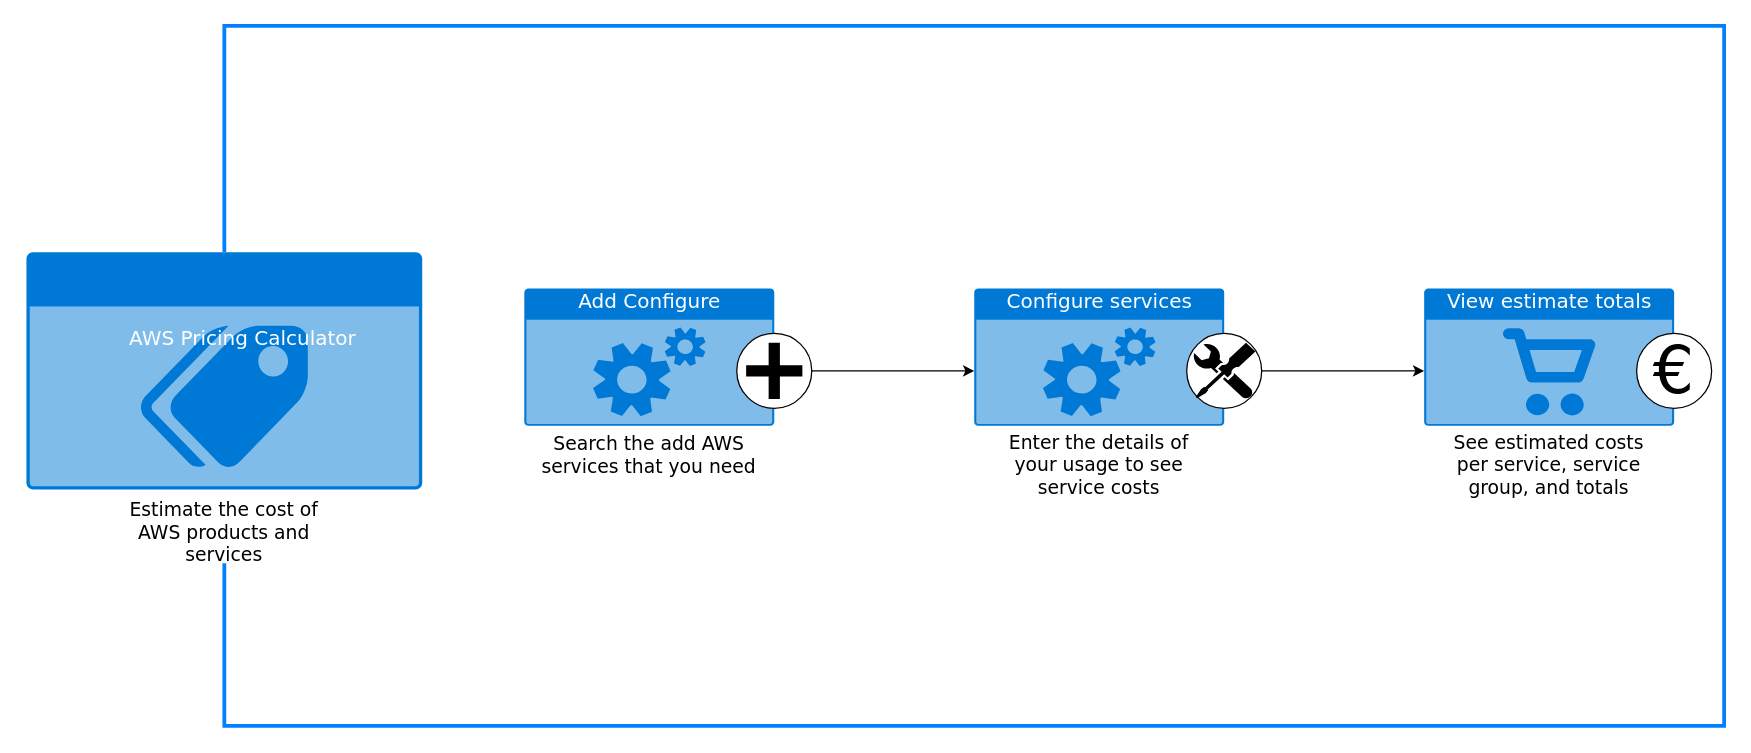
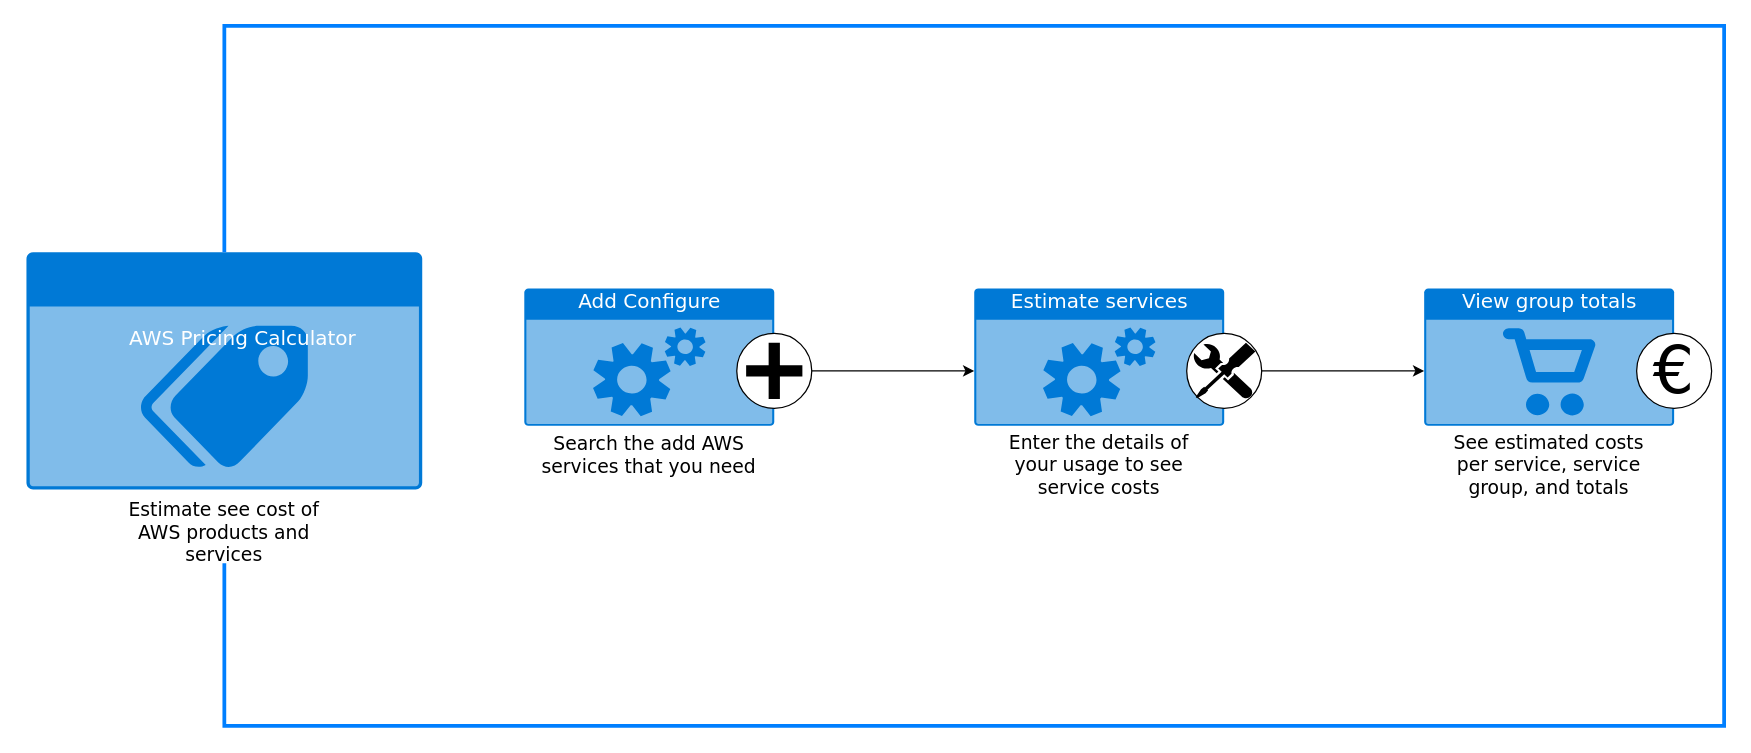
- <mxCell id="9" value="&lt;span style=&quot;font-size: 16px;&quot;&gt;Configure services&lt;/span&gt;" style="html=1;strokeColor=none;fillColor=#0079D6;labelPosition=center;verticalLabelPosition=middle;verticalAlign=top;align=center;fontSize=12;outlineConnect=0;spacingTop=-6;fontColor=#FFFFFF;sketch=0;shape=mxgraph.sitemap.services;fontFamily=Dejavu Sans;" vertex="1" parent="1"><mxGeometry x="779" y="230" width="200" height="110" as="geometry" /></mxCell>
+ <mxCell id="9" value="&lt;span style=&quot;font-size: 16px;&quot;&gt;Estimate services&lt;/span&gt;" style="html=1;strokeColor=none;fillColor=#0079D6;labelPosition=center;verticalLabelPosition=middle;verticalAlign=top;align=center;fontSize=12;outlineConnect=0;spacingTop=-6;fontColor=#FFFFFF;sketch=0;shape=mxgraph.sitemap.services;fontFamily=Dejavu Sans;" vertex="1" parent="1"><mxGeometry x="779" y="230" width="200" height="110" as="geometry" /></mxCell>
- <mxCell id="14" value="&lt;font style=&quot;font-size: 16px;&quot;&gt;View estimate totals&lt;/font&gt;" style="html=1;strokeColor=none;fillColor=#0079D6;labelPosition=center;verticalLabelPosition=middle;verticalAlign=top;align=center;fontSize=12;outlineConnect=0;spacingTop=-6;fontColor=#FFFFFF;sketch=0;shape=mxgraph.sitemap.shopping;rounded=1;fontFamily=Dejavu Sans;" vertex="1" parent="1"><mxGeometry x="1139" y="230" width="200" height="110" as="geometry" /></mxCell>
+ <mxCell id="14" value="&lt;font style=&quot;font-size: 16px;&quot;&gt;View group totals&lt;/font&gt;" style="html=1;strokeColor=none;fillColor=#0079D6;labelPosition=center;verticalLabelPosition=middle;verticalAlign=top;align=center;fontSize=12;outlineConnect=0;spacingTop=-6;fontColor=#FFFFFF;sketch=0;shape=mxgraph.sitemap.shopping;rounded=1;fontFamily=Dejavu Sans;" vertex="1" parent="1"><mxGeometry x="1139" y="230" width="200" height="110" as="geometry" /></mxCell>
- <mxCell id="3" value="Estimate the cost of AWS products and services" style="text;html=1;strokeColor=none;fillColor=none;align=center;verticalAlign=middle;whiteSpace=wrap;rounded=0;fontFamily=Dejavu Sans;fontSize=15;" vertex="1" parent="1"><mxGeometry x="89" y="410" width="180" height="30" as="geometry" /></mxCell>
+ <mxCell id="3" value="Estimate see cost of AWS products and services" style="text;html=1;strokeColor=none;fillColor=none;align=center;verticalAlign=middle;whiteSpace=wrap;rounded=0;fontFamily=Dejavu Sans;fontSize=15;" vertex="1" parent="1"><mxGeometry x="89" y="410" width="180" height="30" as="geometry" /></mxCell>
